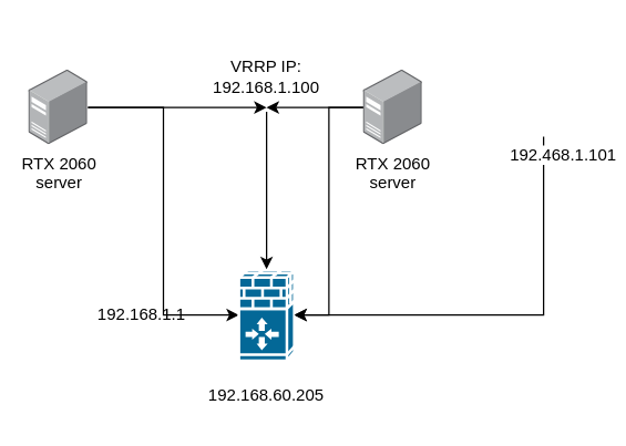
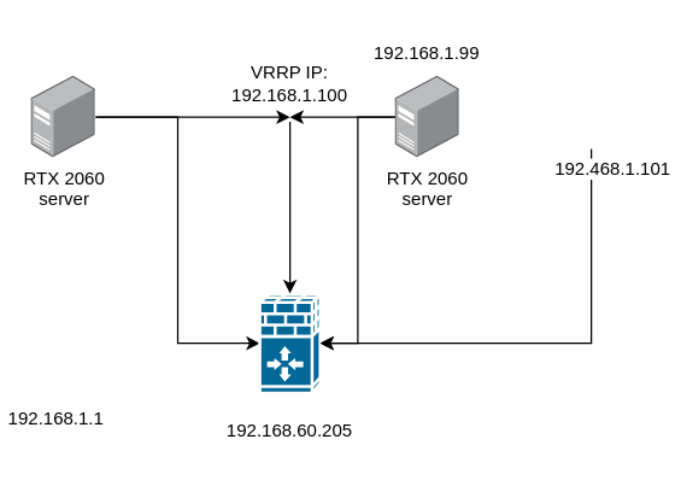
+ <mxCell id="11" value="192.168.1.99" style="text;html=1;strokeColor=none;fillColor=none;align=center;verticalAlign=middle;whiteSpace=wrap;rounded=0;" parent="1" vertex="1"><mxGeometry x="253.3" y="20" width="60" height="30" as="geometry" /></mxCell>
- <mxCell id="15" value="192.168.1.1" style="text;html=1;strokeColor=none;fillColor=none;align=center;verticalAlign=middle;whiteSpace=wrap;rounded=0;" vertex="1" parent="1"><mxGeometry x="72" y="212" width="60" height="30" as="geometry" /></mxCell>
+ <mxCell id="15" value="192.168.1.1" style="text;html=1;strokeColor=none;fillColor=none;align=center;verticalAlign=middle;whiteSpace=wrap;rounded=0;" vertex="1" parent="1"><mxGeometry x="7" y="262" width="60" height="30" as="geometry" /></mxCell>
